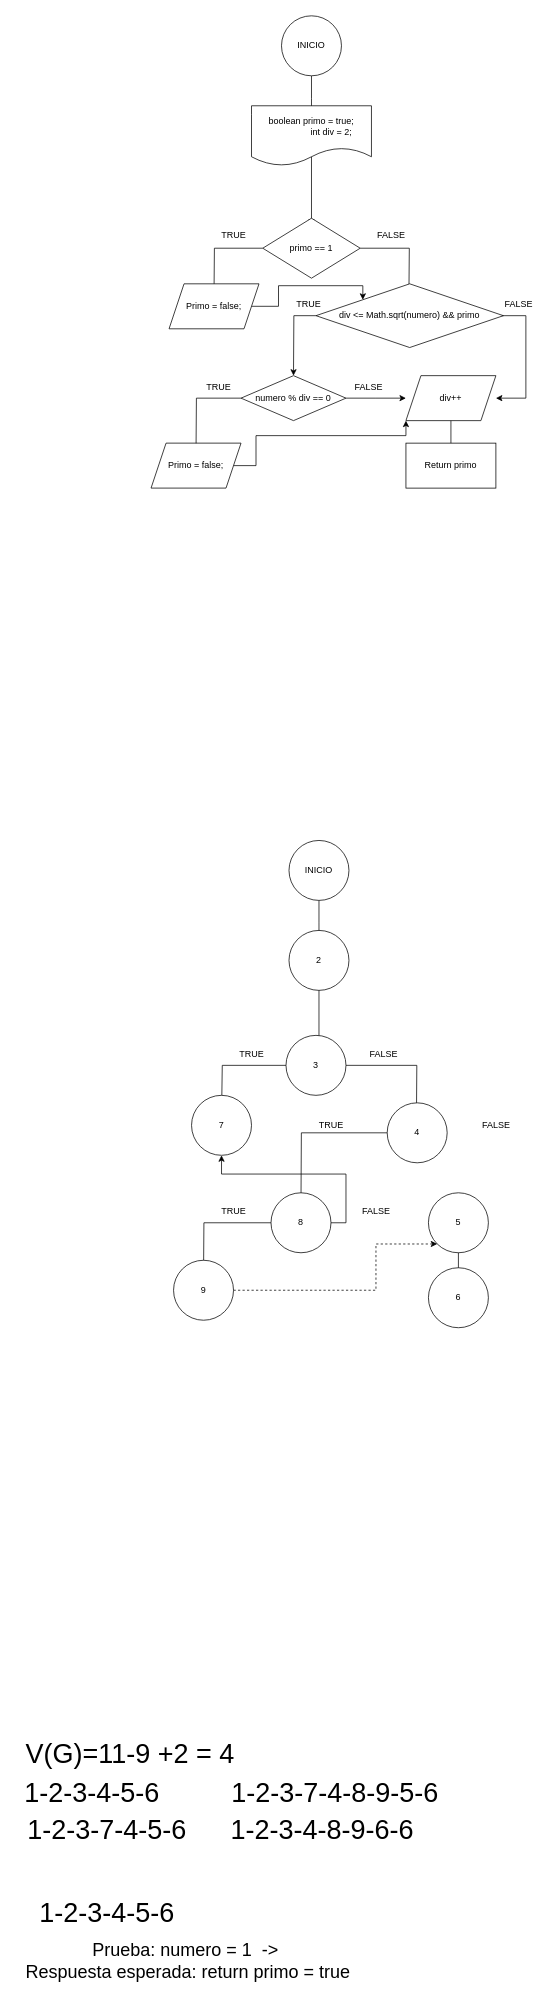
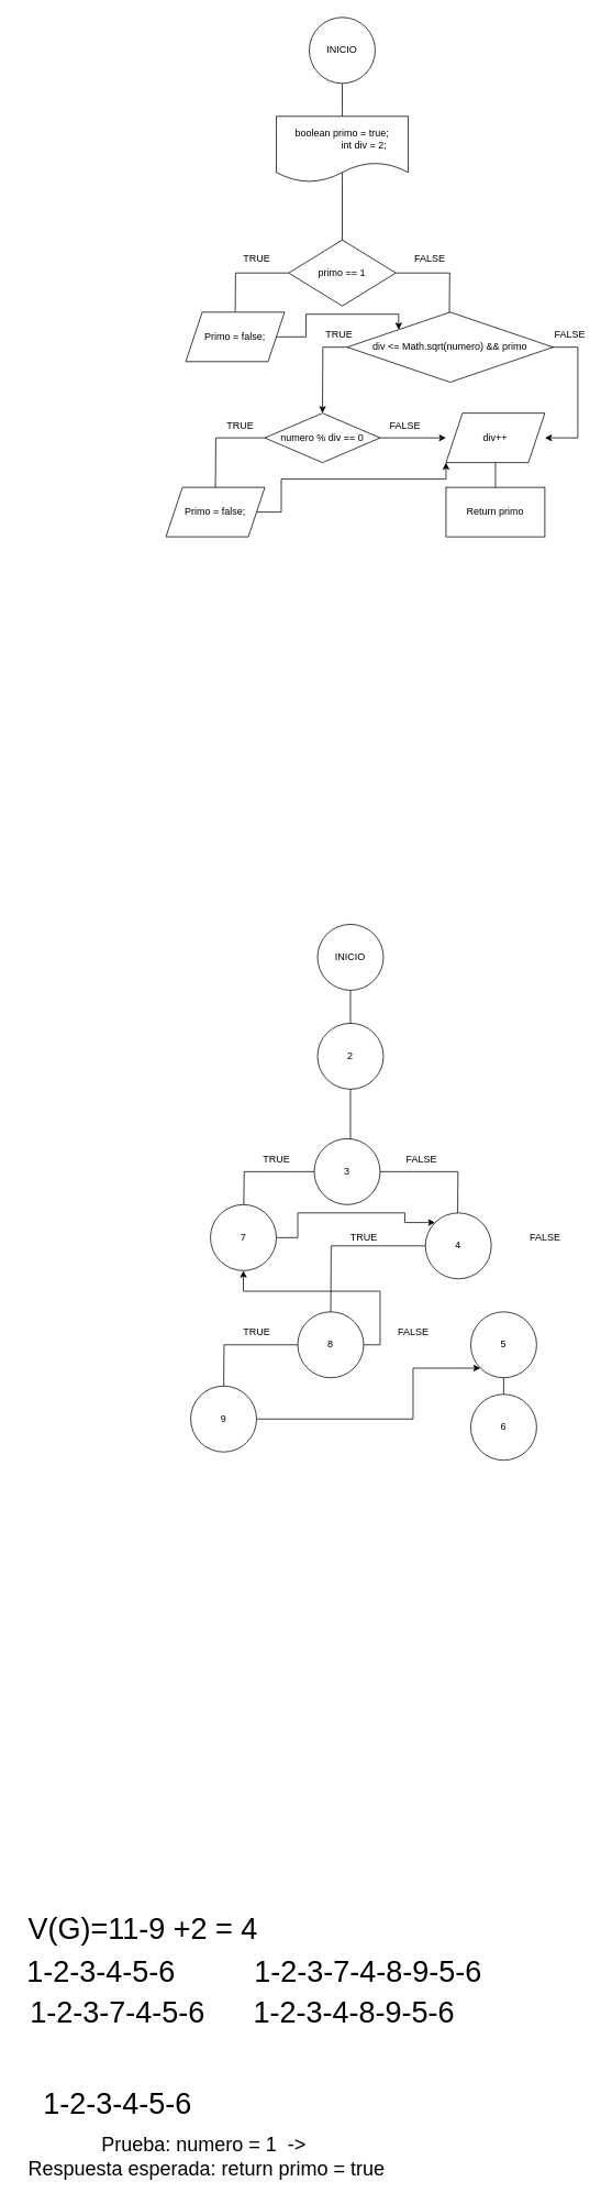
+ <mxCell id="47" style="edgeStyle=orthogonalEdgeStyle;rounded=0;orthogonalLoop=1;jettySize=auto;html=1;exitX=1;exitY=0.5;exitDx=0;exitDy=0;entryX=0;entryY=0;entryDx=0;entryDy=0;" edge="1" parent="1" source="48" target="49"><mxGeometry relative="1" as="geometry"><Array as="points"><mxPoint x="361" y="1500" /><mxPoint x="361" y="1470" /><mxPoint x="491" y="1470" /><mxPoint x="491" y="1482" /></Array></mxGeometry></mxCell>
- <mxCell id="53" style="edgeStyle=orthogonalEdgeStyle;rounded=0;orthogonalLoop=1;jettySize=auto;html=1;exitX=1;exitY=0.5;exitDx=0;exitDy=0;entryX=0;entryY=1;entryDx=0;entryDy=0;dashed=1;" edge="1" parent="1" source="54" target="50"><mxGeometry relative="1" as="geometry"><Array as="points"><mxPoint x="501" y="1720" /><mxPoint x="501" y="1658" /></Array></mxGeometry></mxCell>
+ <mxCell id="53" style="edgeStyle=orthogonalEdgeStyle;rounded=0;orthogonalLoop=1;jettySize=auto;html=1;exitX=1;exitY=0.5;exitDx=0;exitDy=0;entryX=0;entryY=1;entryDx=0;entryDy=0;" edge="1" parent="1" source="54" target="50"><mxGeometry relative="1" as="geometry"><Array as="points"><mxPoint x="501" y="1720" /><mxPoint x="501" y="1658" /></Array></mxGeometry></mxCell>
- <mxCell id="57" value="&lt;font style=&quot;font-size: 36px;&quot;&gt;1-2-3-4-8-9-6-6&lt;/font&gt;" style="text;html=1;align=center;verticalAlign=middle;resizable=0;points=[];autosize=1;strokeColor=none;fillColor=none;" vertex="1" parent="1"><mxGeometry x="294" y="2410" width="270" height="60" as="geometry" /></mxCell>
+ <mxCell id="57" value="&lt;font style=&quot;font-size: 36px;&quot;&gt;1-2-3-4-8-9-5-6&lt;/font&gt;" style="text;html=1;align=center;verticalAlign=middle;resizable=0;points=[];autosize=1;strokeColor=none;fillColor=none;" vertex="1" parent="1"><mxGeometry x="294" y="2410" width="270" height="60" as="geometry" /></mxCell>
